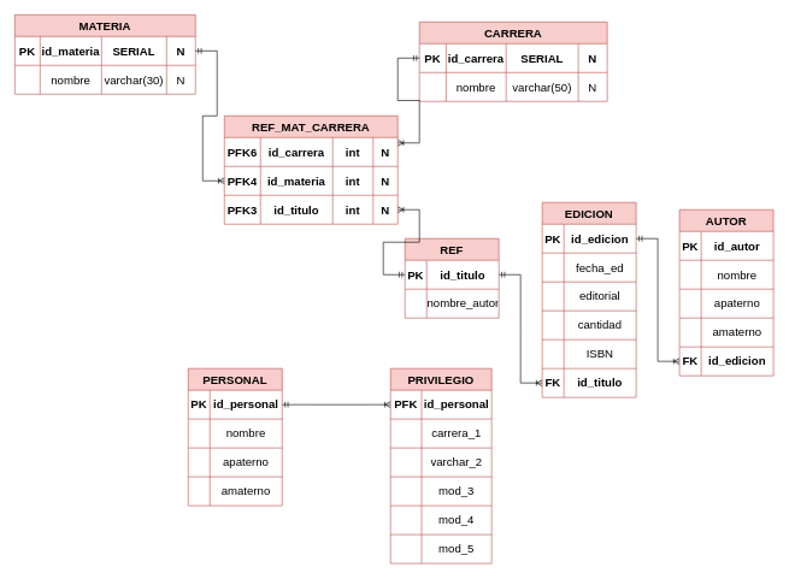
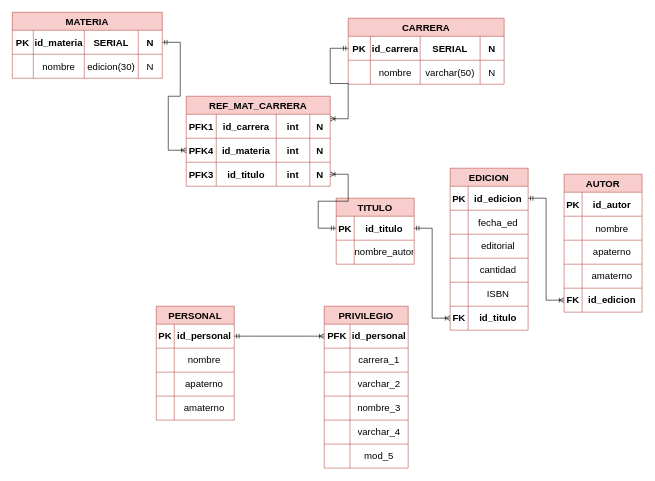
- <mxCell id="11" value="varchar(30)" style="shape=partialRectangle;html=1;whiteSpace=wrap;connectable=0;strokeColor=inherit;overflow=hidden;fillColor=none;top=0;left=0;bottom=0;right=0;pointerEvents=1;fontSize=16;" vertex="1" parent="8"><mxGeometry x="120" width="90" height="40" as="geometry"><mxRectangle width="90" height="40" as="alternateBounds" /></mxGeometry></mxCell>
+ <mxCell id="11" value="edicion(30)" style="shape=partialRectangle;html=1;whiteSpace=wrap;connectable=0;strokeColor=inherit;overflow=hidden;fillColor=none;top=0;left=0;bottom=0;right=0;pointerEvents=1;fontSize=16;" vertex="1" parent="8"><mxGeometry x="120" width="90" height="40" as="geometry"><mxRectangle width="90" height="40" as="alternateBounds" /></mxGeometry></mxCell>
- <mxCell id="33" value="PFK6" style="shape=partialRectangle;html=1;whiteSpace=wrap;connectable=0;strokeColor=inherit;overflow=hidden;fillColor=none;top=0;left=0;bottom=0;right=0;pointerEvents=1;fontSize=16;fontStyle=1" vertex="1" parent="32"><mxGeometry width="50" height="40" as="geometry"><mxRectangle width="50" height="40" as="alternateBounds" /></mxGeometry></mxCell>
+ <mxCell id="33" value="PFK1" style="shape=partialRectangle;html=1;whiteSpace=wrap;connectable=0;strokeColor=inherit;overflow=hidden;fillColor=none;top=0;left=0;bottom=0;right=0;pointerEvents=1;fontSize=16;fontStyle=1" vertex="1" parent="32"><mxGeometry width="50" height="40" as="geometry"><mxRectangle width="50" height="40" as="alternateBounds" /></mxGeometry></mxCell>
- <mxCell id="24" value="REF" style="shape=table;startSize=30;container=1;collapsible=0;childLayout=tableLayout;strokeColor=#b85450;fontSize=16;fillColor=#f8cecc;fontStyle=1" vertex="1" parent="1"><mxGeometry x="560" y="330" width="130" height="110" as="geometry" /></mxCell>
+ <mxCell id="24" value="TITULO" style="shape=table;startSize=30;container=1;collapsible=0;childLayout=tableLayout;strokeColor=#b85450;fontSize=16;fillColor=#f8cecc;fontStyle=1" vertex="1" parent="1"><mxGeometry x="560" y="330" width="130" height="110" as="geometry" /></mxCell>
- <mxCell id="107" value="mod_3" style="shape=partialRectangle;html=1;whiteSpace=wrap;connectable=0;strokeColor=inherit;overflow=hidden;fillColor=none;top=0;left=0;bottom=0;right=0;pointerEvents=1;fontSize=16;" vertex="1" parent="105"><mxGeometry x="43" width="97" height="40" as="geometry"><mxRectangle width="97" height="40" as="alternateBounds" /></mxGeometry></mxCell>
+ <mxCell id="107" value="nombre_3" style="shape=partialRectangle;html=1;whiteSpace=wrap;connectable=0;strokeColor=inherit;overflow=hidden;fillColor=none;top=0;left=0;bottom=0;right=0;pointerEvents=1;fontSize=16;" vertex="1" parent="105"><mxGeometry x="43" width="97" height="40" as="geometry"><mxRectangle width="97" height="40" as="alternateBounds" /></mxGeometry></mxCell>
- <mxCell id="110" value="mod_4" style="shape=partialRectangle;html=1;whiteSpace=wrap;connectable=0;strokeColor=inherit;overflow=hidden;fillColor=none;top=0;left=0;bottom=0;right=0;pointerEvents=1;fontSize=16;" vertex="1" parent="108"><mxGeometry x="43" width="97" height="40" as="geometry"><mxRectangle width="97" height="40" as="alternateBounds" /></mxGeometry></mxCell>
+ <mxCell id="110" value="varchar_4" style="shape=partialRectangle;html=1;whiteSpace=wrap;connectable=0;strokeColor=inherit;overflow=hidden;fillColor=none;top=0;left=0;bottom=0;right=0;pointerEvents=1;fontSize=16;" vertex="1" parent="108"><mxGeometry x="43" width="97" height="40" as="geometry"><mxRectangle width="97" height="40" as="alternateBounds" /></mxGeometry></mxCell>
